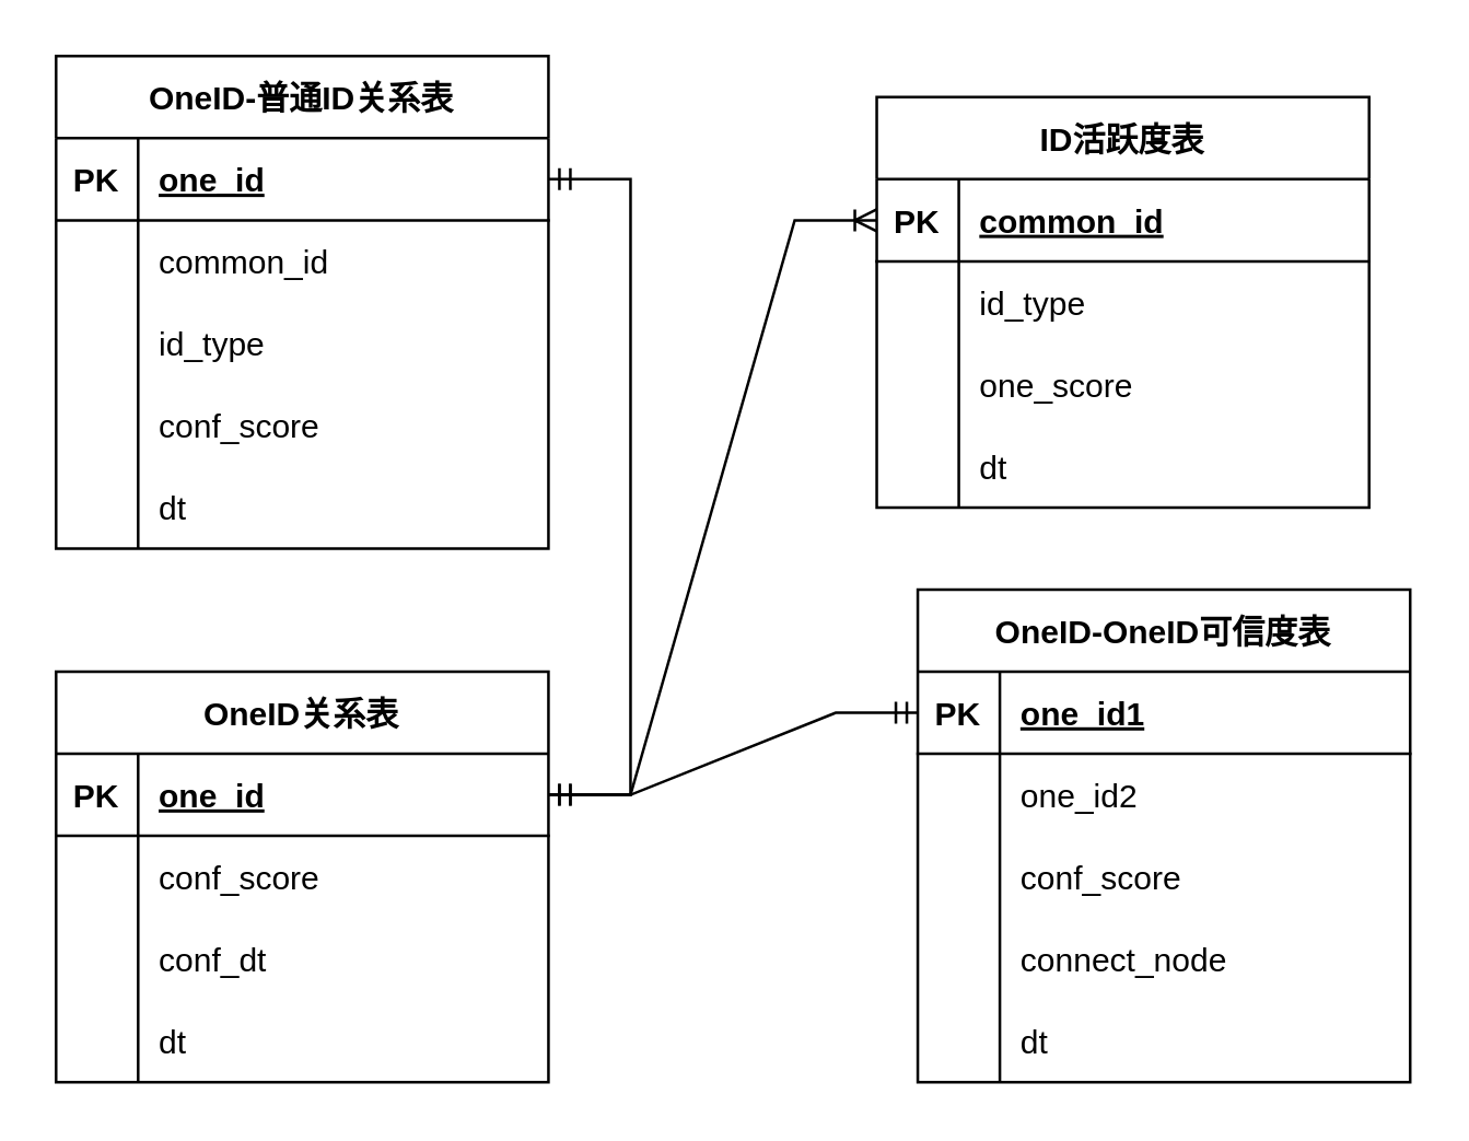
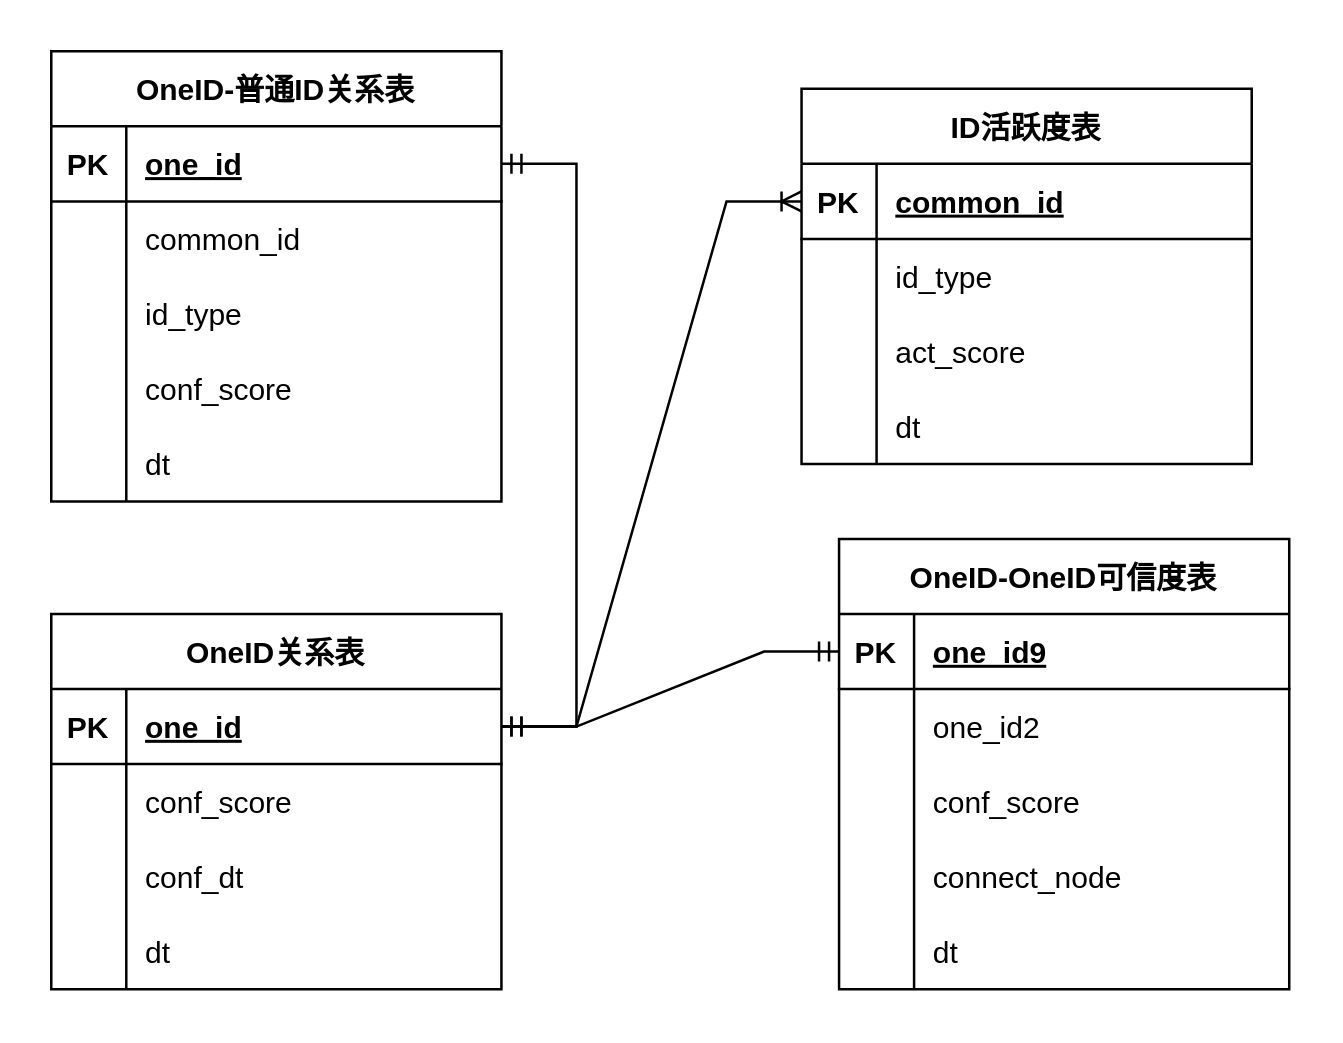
- <mxCell id="24" value="one_score" style="shape=partialRectangle;connectable=0;fillColor=none;top=0;left=0;bottom=0;right=0;align=left;spacingLeft=6;overflow=hidden;" vertex="1" parent="22"><mxGeometry x="30" width="150" height="30" as="geometry"><mxRectangle width="150" height="30" as="alternateBounds" /></mxGeometry></mxCell>
+ <mxCell id="24" value="act_score" style="shape=partialRectangle;connectable=0;fillColor=none;top=0;left=0;bottom=0;right=0;align=left;spacingLeft=6;overflow=hidden;" vertex="1" parent="22"><mxGeometry x="30" width="150" height="30" as="geometry"><mxRectangle width="150" height="30" as="alternateBounds" /></mxGeometry></mxCell>
- <mxCell id="31" value="one_id1" style="shape=partialRectangle;connectable=0;fillColor=none;top=0;left=0;bottom=0;right=0;align=left;spacingLeft=6;fontStyle=5;overflow=hidden;" vertex="1" parent="29"><mxGeometry x="30" width="150" height="30" as="geometry"><mxRectangle width="150" height="30" as="alternateBounds" /></mxGeometry></mxCell>
+ <mxCell id="31" value="one_id9" style="shape=partialRectangle;connectable=0;fillColor=none;top=0;left=0;bottom=0;right=0;align=left;spacingLeft=6;fontStyle=5;overflow=hidden;" vertex="1" parent="29"><mxGeometry x="30" width="150" height="30" as="geometry"><mxRectangle width="150" height="30" as="alternateBounds" /></mxGeometry></mxCell>
